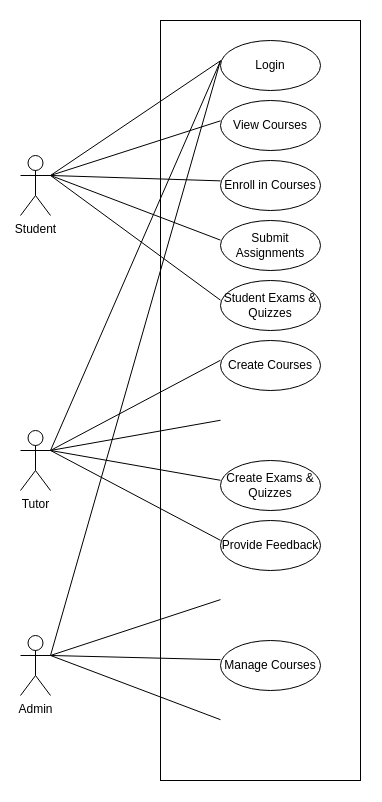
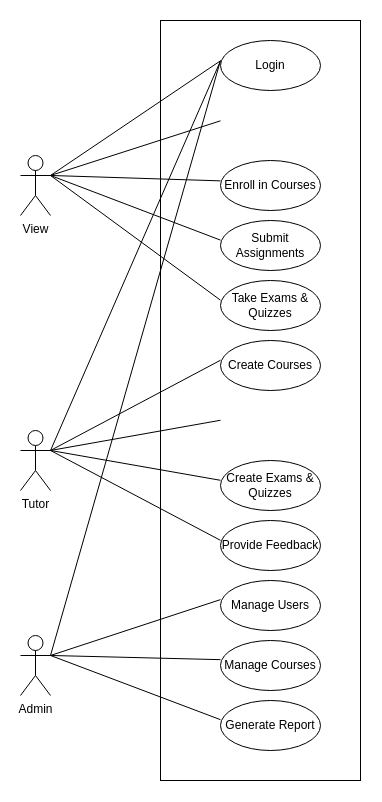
- <mxCell id="3" value="View Courses" style="ellipse;whiteSpace=wrap;html=1;" vertex="1" parent="1"><mxGeometry x="220" y="100" width="100" height="50" as="geometry" /></mxCell>
- <mxCell id="17" value="Student" style="shape=umlActor;verticalLabelPosition=bottom;verticalAlign=top;html=1;outlineConnect=0;" vertex="1" parent="1"><mxGeometry x="20" y="155" width="30" height="60" as="geometry" /></mxCell>
+ <mxCell id="17" value="View" style="shape=umlActor;verticalLabelPosition=bottom;verticalAlign=top;html=1;outlineConnect=0;" vertex="1" parent="1"><mxGeometry x="20" y="155" width="30" height="60" as="geometry" /></mxCell>
- <mxCell id="6" value="Student Exams &amp;amp; Quizzes" style="ellipse;whiteSpace=wrap;html=1;" vertex="1" parent="1"><mxGeometry x="220" y="280" width="100" height="50" as="geometry" /></mxCell>
+ <mxCell id="6" value="Take Exams &amp;amp; Quizzes" style="ellipse;whiteSpace=wrap;html=1;" vertex="1" parent="1"><mxGeometry x="220" y="280" width="100" height="50" as="geometry" /></mxCell>
+ <mxCell id="10" value="Manage Users" style="ellipse;whiteSpace=wrap;html=1;" vertex="1" parent="1"><mxGeometry x="220" y="580" width="100" height="50" as="geometry" /></mxCell>
+ <mxCell id="12" value="Generate Report" style="ellipse;whiteSpace=wrap;html=1;" vertex="1" parent="1"><mxGeometry x="220" y="700" width="100" height="50" as="geometry" /></mxCell>
